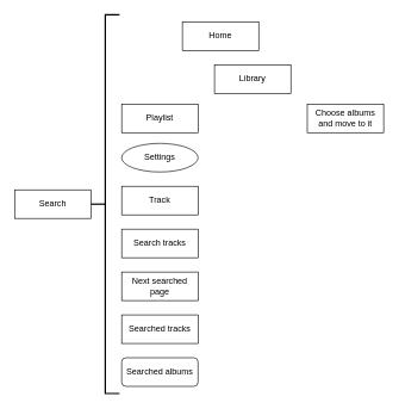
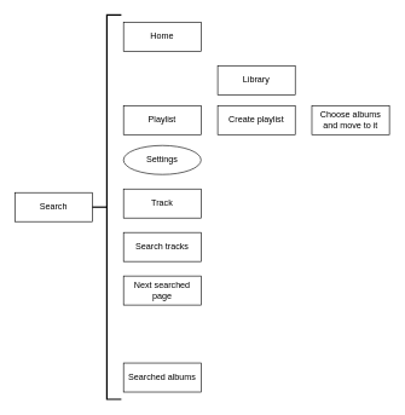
- <mxCell id="3" value="Home" style="rounded=0;whiteSpace=wrap;html=1;" vertex="1" parent="1"><mxGeometry x="255" y="30" width="107" height="40" as="geometry" /></mxCell>
+ <mxCell id="3" value="Home" style="rounded=0;whiteSpace=wrap;html=1;" vertex="1" parent="1"><mxGeometry x="170" y="30" width="107" height="40" as="geometry" /></mxCell>
+ <mxCell id="6" value="Create playlist" style="rounded=0;whiteSpace=wrap;html=1;" vertex="1" parent="1"><mxGeometry x="300" y="145" width="107" height="40" as="geometry" /></mxCell>
- <mxCell id="13" value="Searched tracks" style="rounded=0;whiteSpace=wrap;html=1;" vertex="1" parent="1"><mxGeometry x="170" y="440" width="107" height="40" as="geometry" /></mxCell>
- <mxCell id="14" value="Searched albums" style="whiteSpace=wrap;html=1;rounded=1;" vertex="1" parent="1"><mxGeometry x="170" y="500" width="107" height="40" as="geometry" /></mxCell>
+ <mxCell id="14" value="Searched albums" style="rounded=0;whiteSpace=wrap;html=1;" vertex="1" parent="1"><mxGeometry x="170" y="500" width="107" height="40" as="geometry" /></mxCell>
